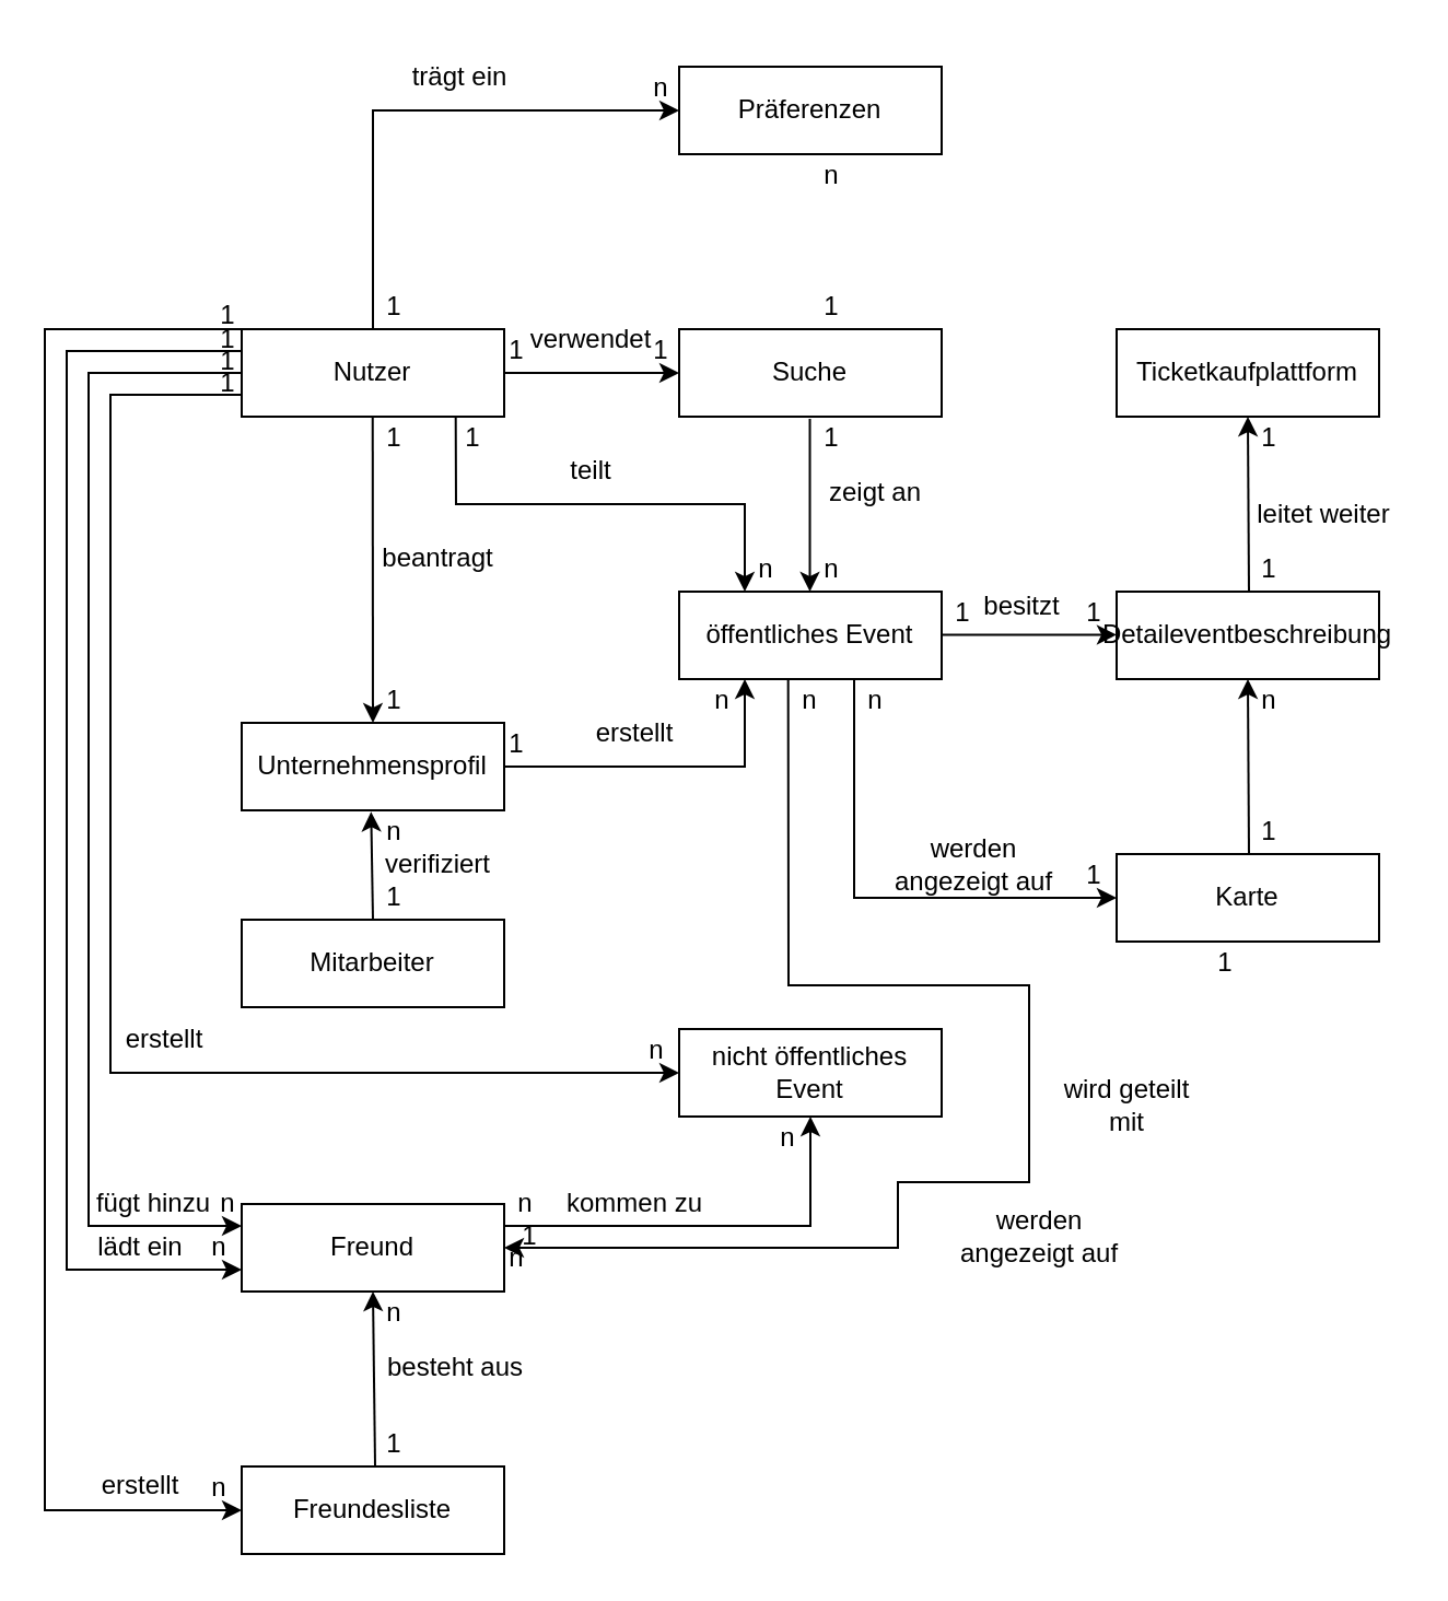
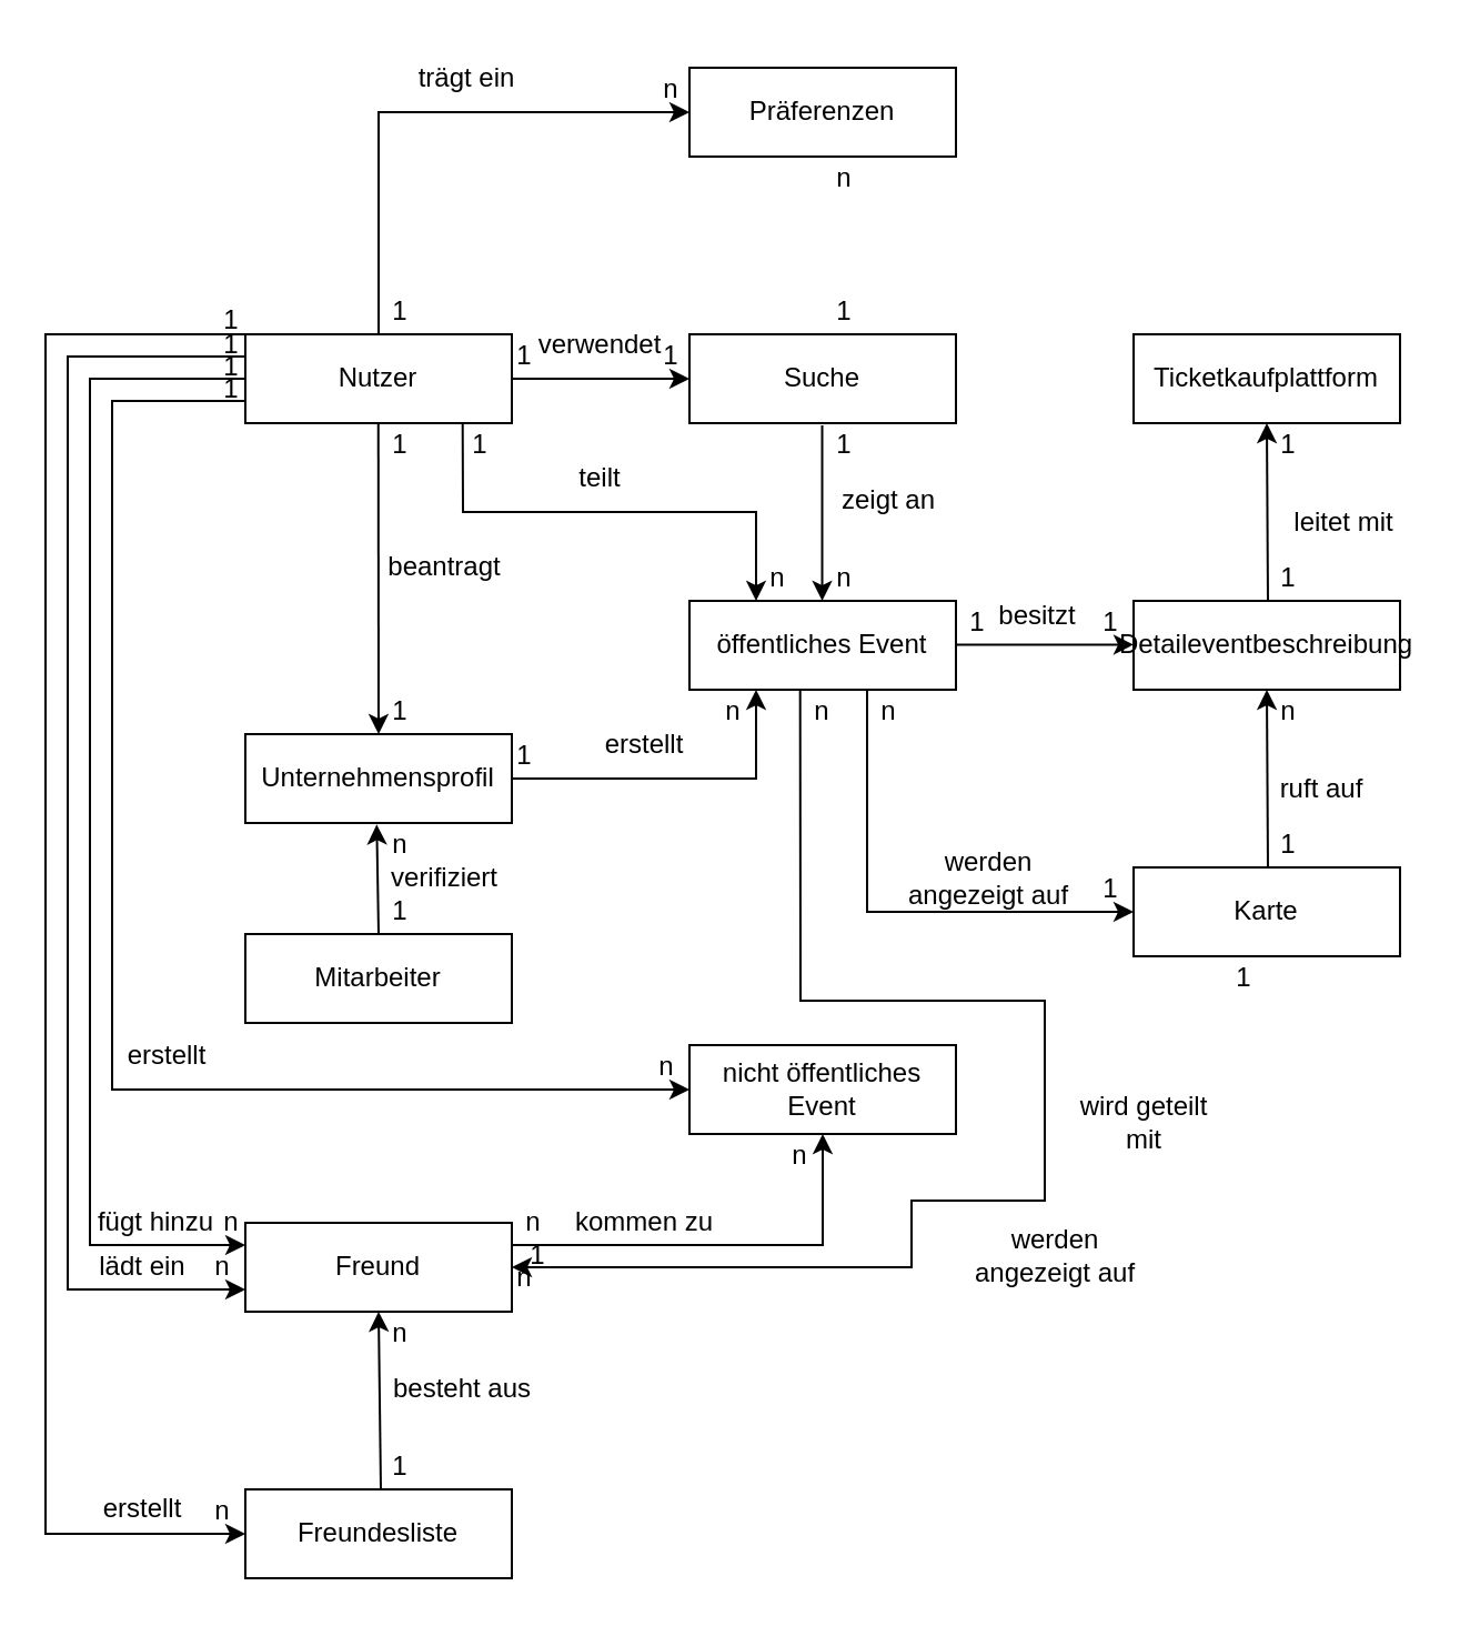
- <mxCell id="37" value="leitet weiter" style="text;html=1;strokeColor=none;fillColor=none;align=center;verticalAlign=middle;whiteSpace=wrap;rounded=0;" vertex="1" parent="1"><mxGeometry x="570" y="220" width="70" height="30" as="geometry" /></mxCell>
+ <mxCell id="37" value="leitet mit" style="text;html=1;strokeColor=none;fillColor=none;align=center;verticalAlign=middle;whiteSpace=wrap;rounded=0;" vertex="1" parent="1"><mxGeometry x="570" y="220" width="70" height="30" as="geometry" /></mxCell>
+ <mxCell id="45" value="ruft auf" style="text;html=1;strokeColor=none;fillColor=none;align=center;verticalAlign=middle;whiteSpace=wrap;rounded=0;" vertex="1" parent="1"><mxGeometry x="560" y="340" width="70" height="30" as="geometry" /></mxCell>
